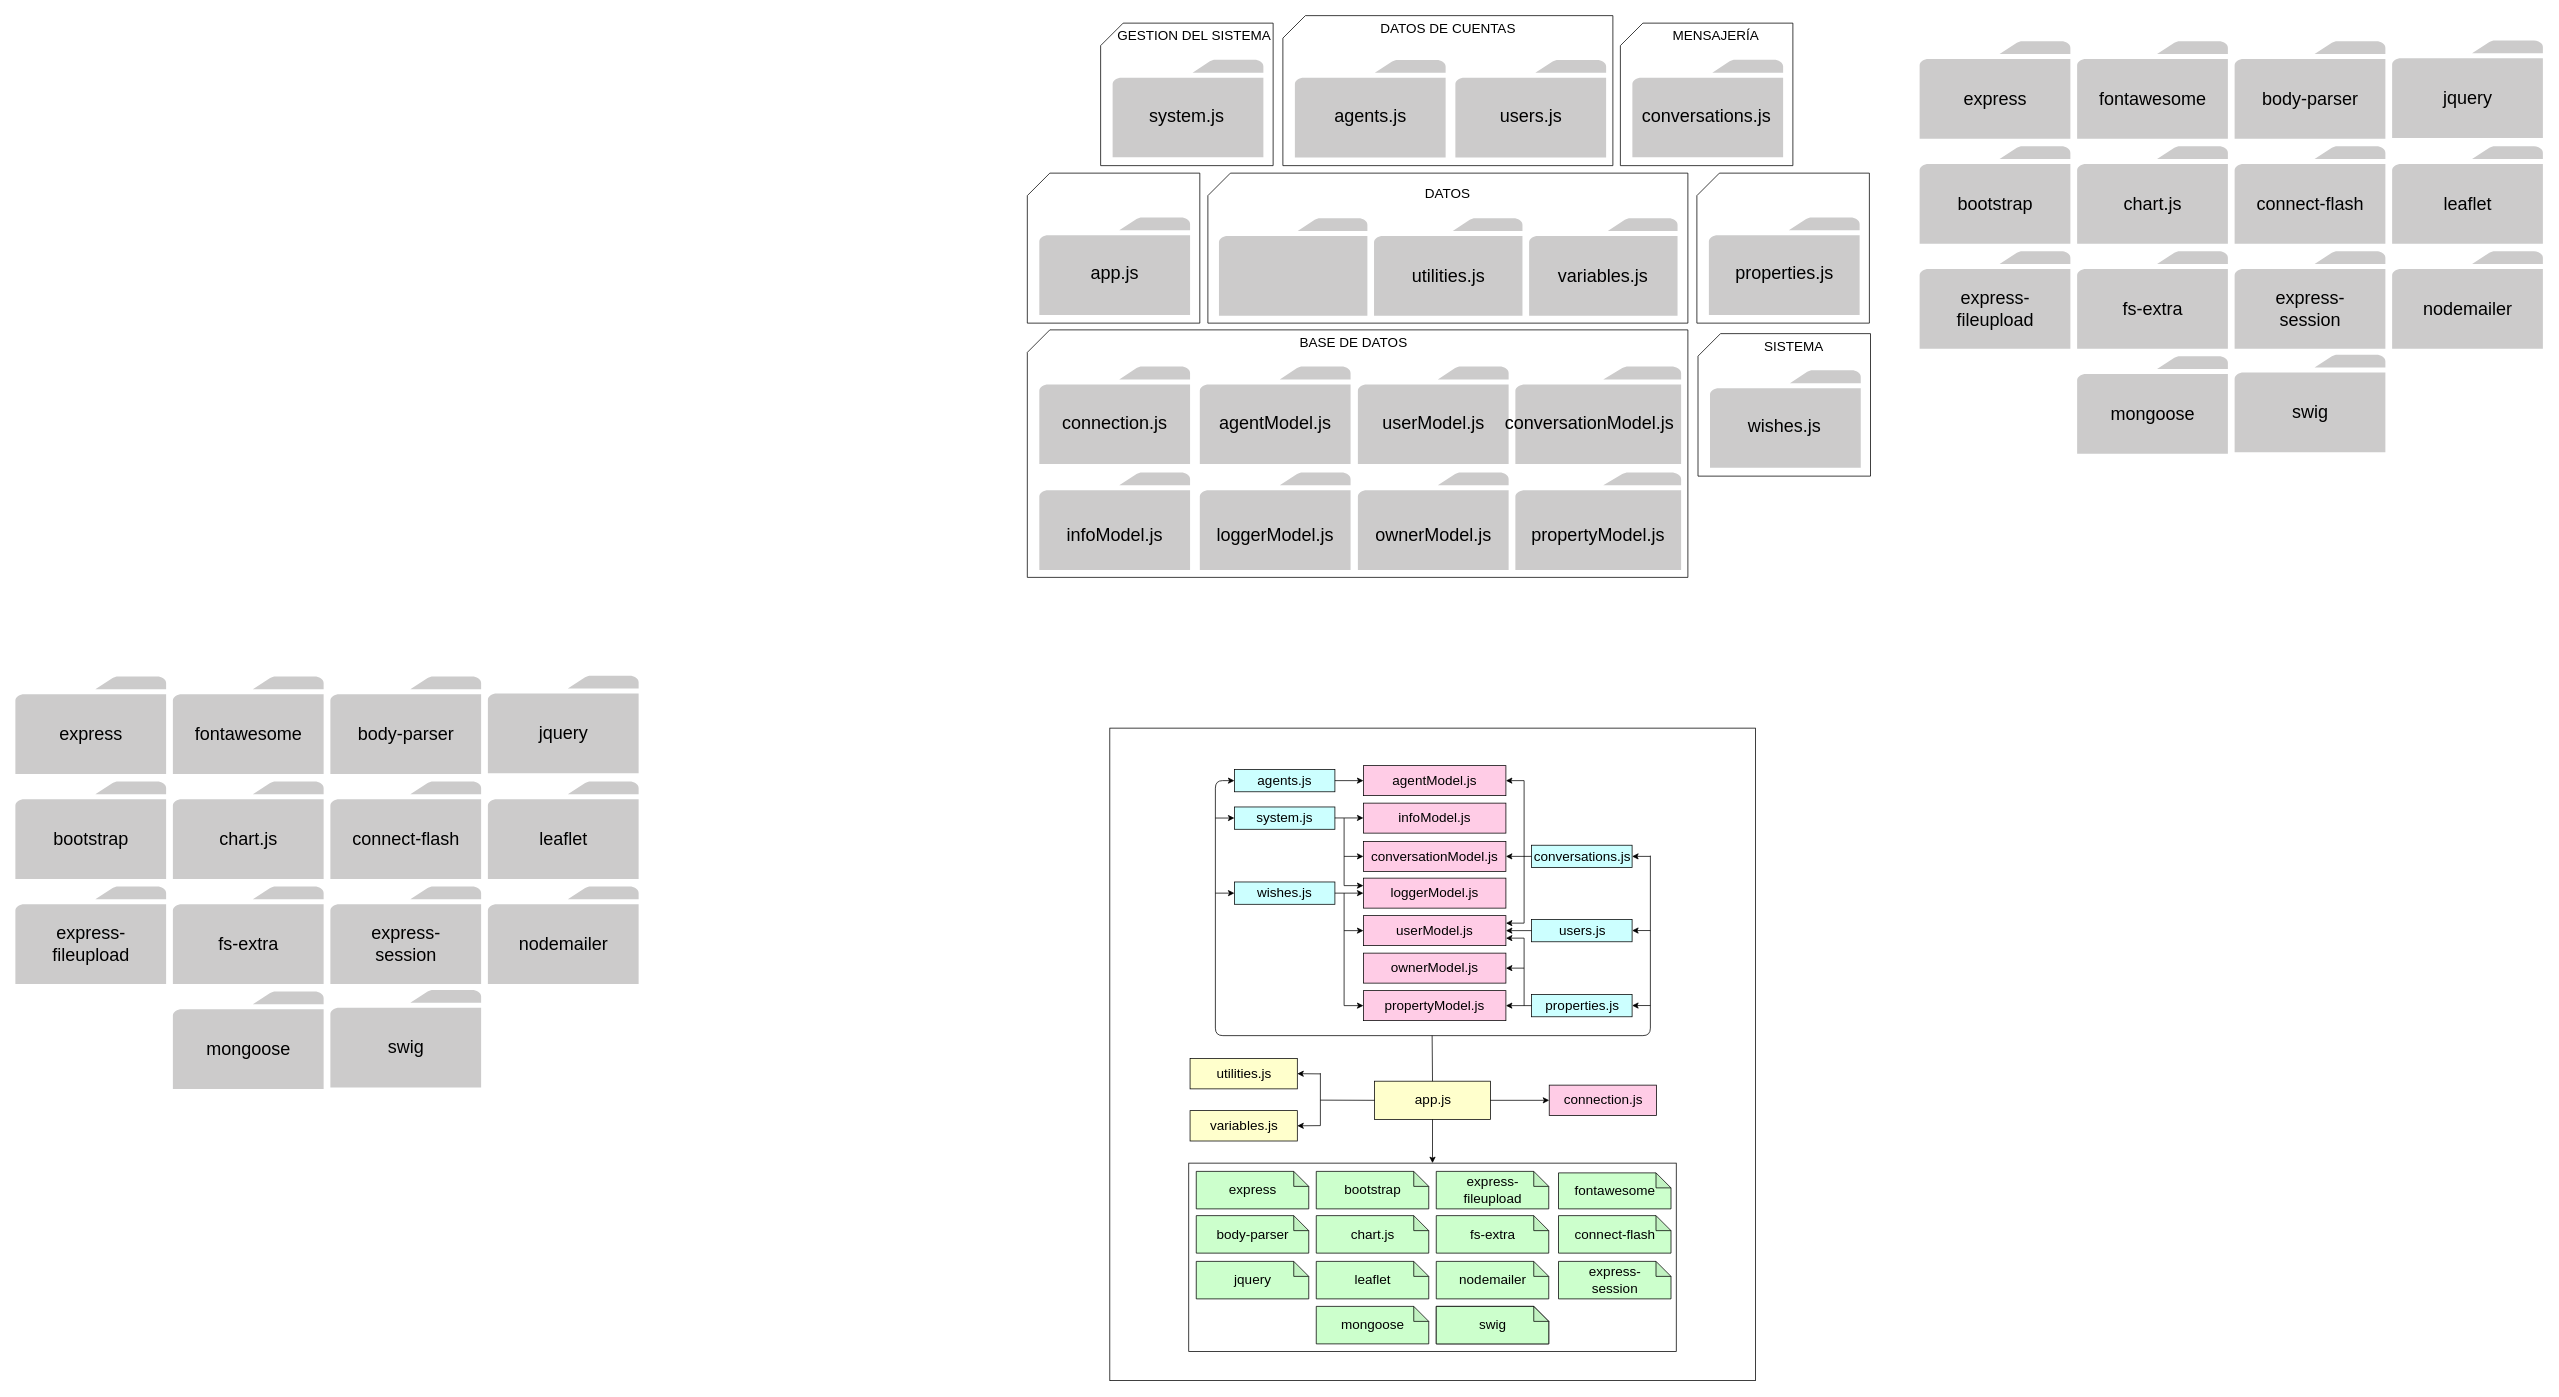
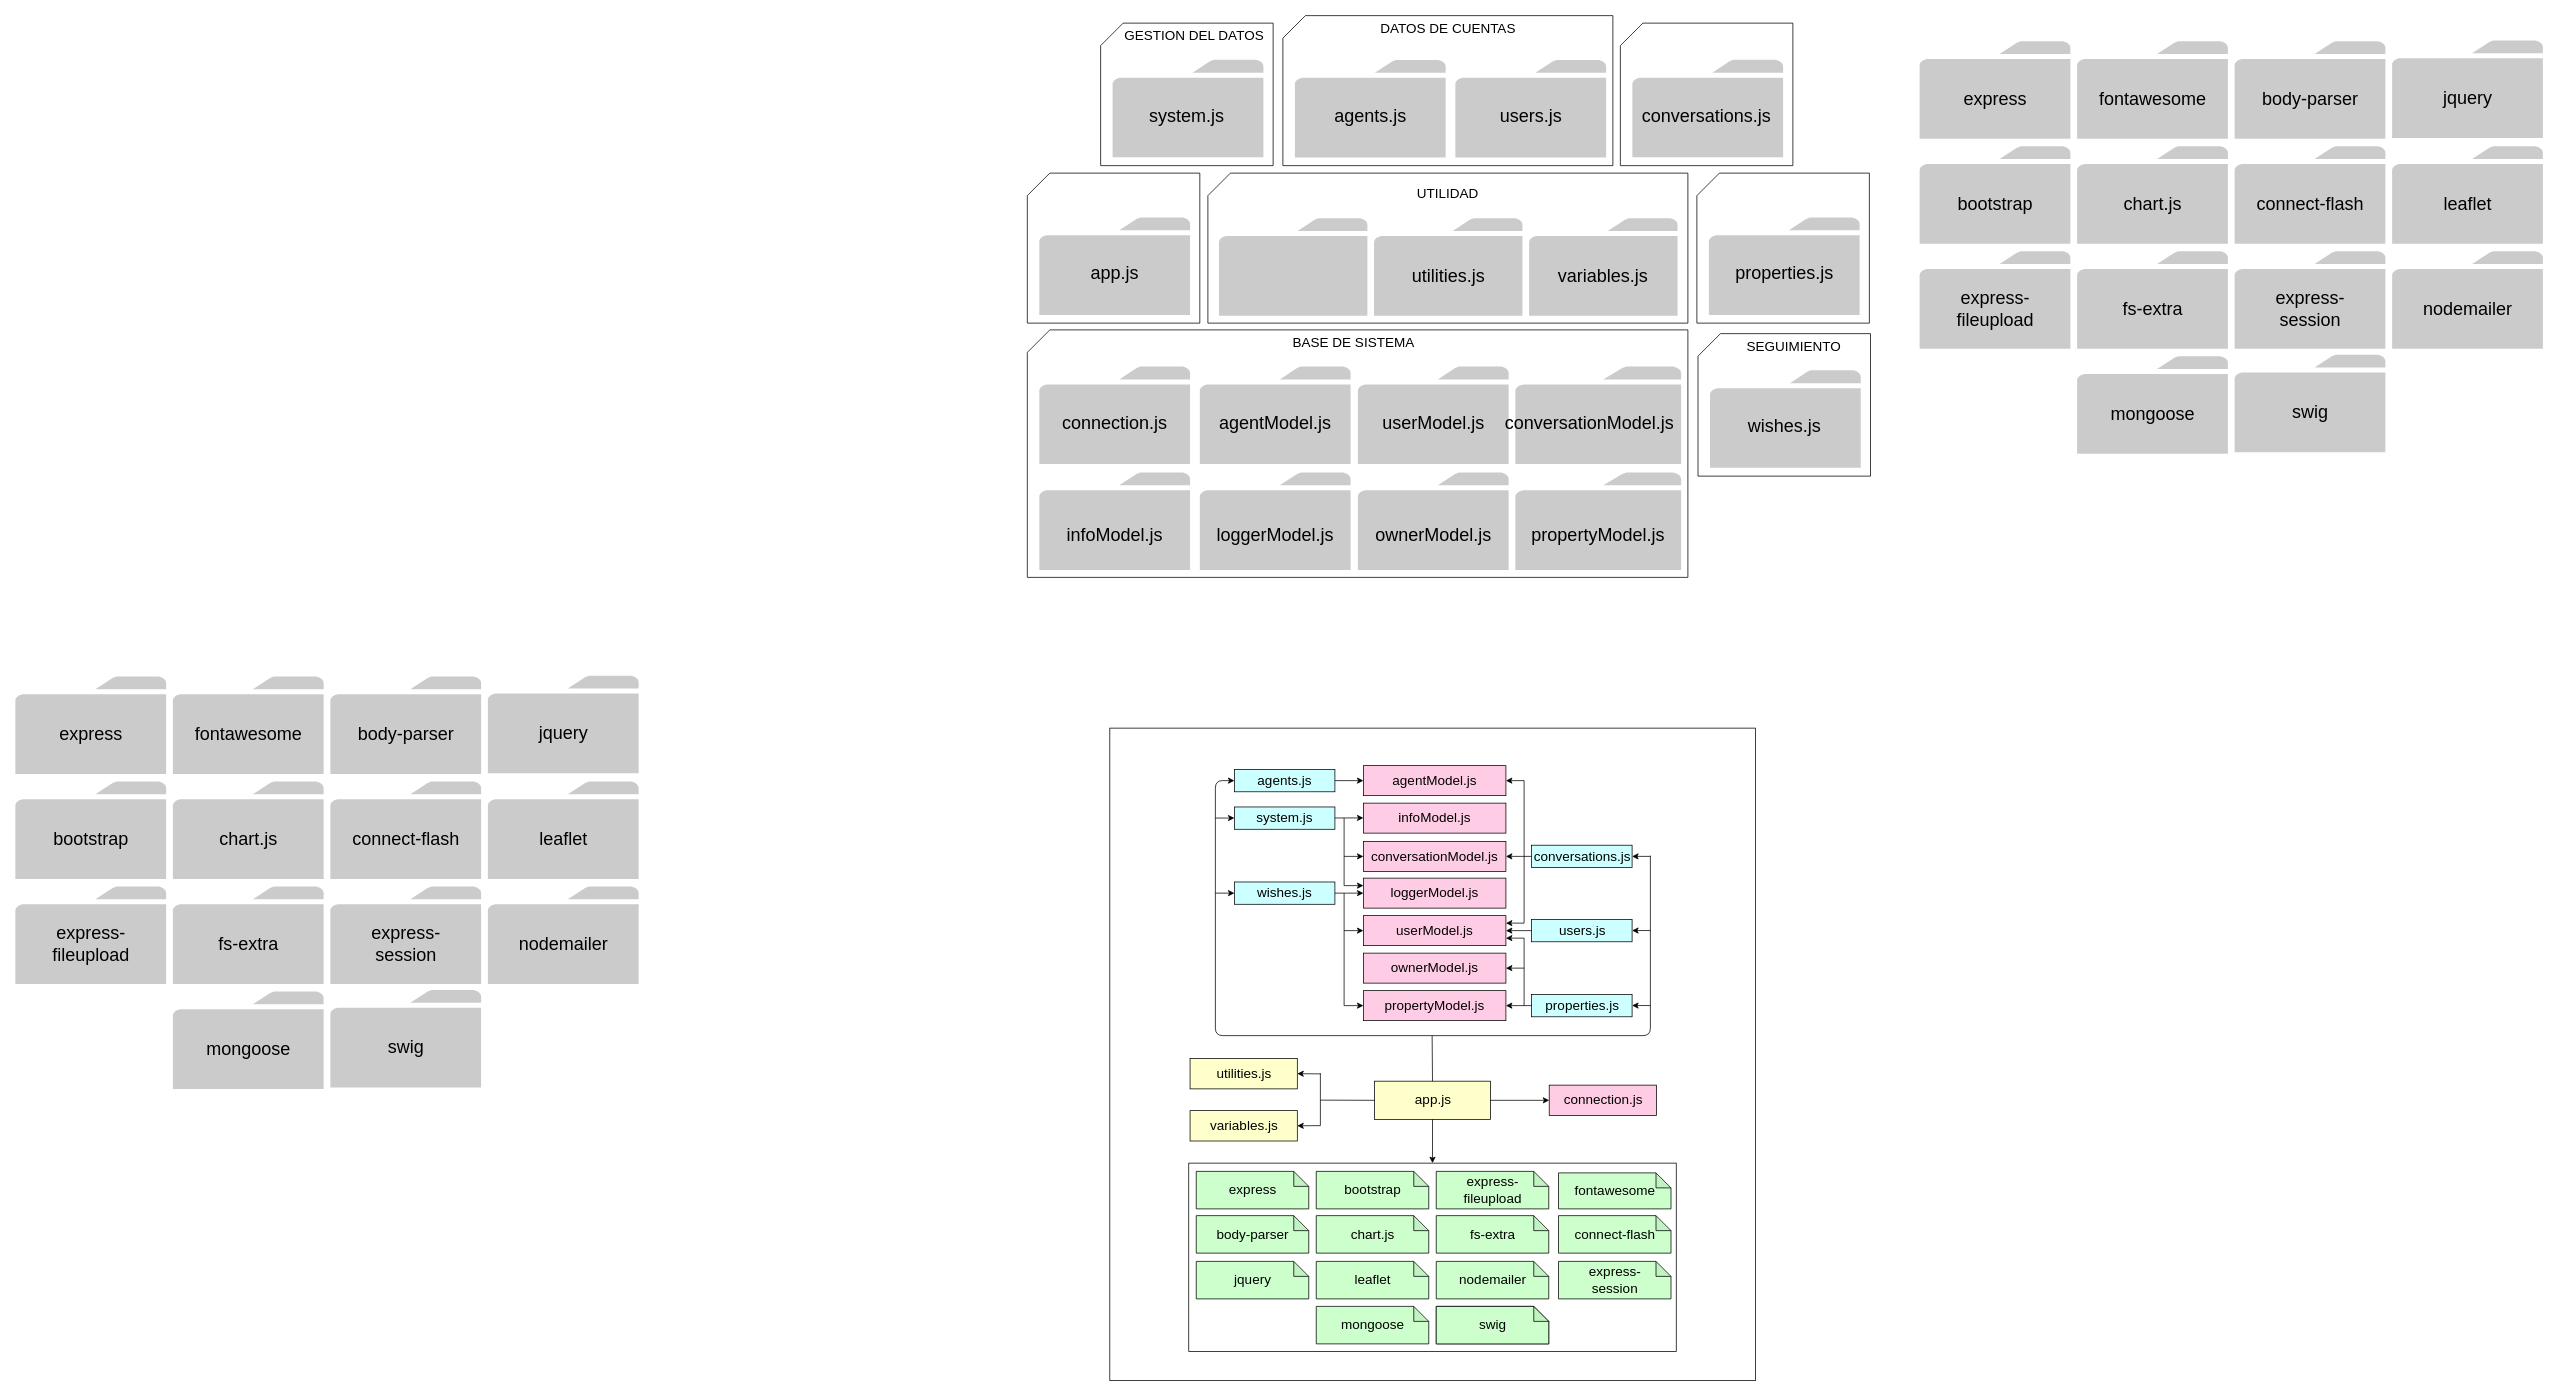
- <mxCell id="59" value="&lt;font style=&quot;font-size: 18px&quot;&gt;MENSAJERÍA&lt;/font&gt;" style="text;html=1;strokeColor=none;fillColor=none;align=center;verticalAlign=middle;whiteSpace=wrap;rounded=0;" parent="57" vertex="1"><mxGeometry x="25" width="205" height="33" as="geometry" /></mxCell>
- <mxCell id="53" value="&lt;font style=&quot;font-size: 18px&quot;&gt;GESTION DEL SISTEMA&lt;/font&gt;" style="text;html=1;strokeColor=none;fillColor=none;align=center;verticalAlign=middle;whiteSpace=wrap;rounded=0;" parent="51" vertex="1"><mxGeometry x="20" width="210" height="33" as="geometry" /></mxCell>
+ <mxCell id="53" value="&lt;font style=&quot;font-size: 18px&quot;&gt;GESTION DEL DATOS&lt;/font&gt;" style="text;html=1;strokeColor=none;fillColor=none;align=center;verticalAlign=middle;whiteSpace=wrap;rounded=0;" parent="51" vertex="1"><mxGeometry x="20" width="210" height="33" as="geometry" /></mxCell>
- <mxCell id="70" value="&lt;font style=&quot;font-size: 18px&quot;&gt;DATOS&lt;/font&gt;" style="text;html=1;strokeColor=none;fillColor=none;align=center;verticalAlign=middle;whiteSpace=wrap;rounded=0;" parent="68" vertex="1"><mxGeometry x="201.846" y="10" width="236.308" height="33" as="geometry" /></mxCell>
+ <mxCell id="70" value="&lt;font style=&quot;font-size: 18px&quot;&gt;UTILIDAD&lt;/font&gt;" style="text;html=1;strokeColor=none;fillColor=none;align=center;verticalAlign=middle;whiteSpace=wrap;rounded=0;" parent="68" vertex="1"><mxGeometry x="201.846" y="10" width="236.308" height="33" as="geometry" /></mxCell>
- <mxCell id="92" value="&lt;font style=&quot;font-size: 18px&quot;&gt;BASE DE DATOS&lt;/font&gt;" style="text;html=1;strokeColor=none;fillColor=none;align=center;verticalAlign=middle;whiteSpace=wrap;rounded=0;" parent="1" vertex="1"><mxGeometry x="1701.75" y="439" width="205" height="33" as="geometry" /></mxCell>
+ <mxCell id="92" value="&lt;font style=&quot;font-size: 18px&quot;&gt;BASE DE SISTEMA&lt;/font&gt;" style="text;html=1;strokeColor=none;fillColor=none;align=center;verticalAlign=middle;whiteSpace=wrap;rounded=0;" parent="1" vertex="1"><mxGeometry x="1701.75" y="439" width="205" height="33" as="geometry" /></mxCell>
- <mxCell id="47" value="&lt;font style=&quot;font-size: 18px&quot;&gt;SISTEMA&lt;/font&gt;" style="text;html=1;strokeColor=none;fillColor=none;align=center;verticalAlign=middle;whiteSpace=wrap;rounded=0;" parent="45" vertex="1"><mxGeometry x="25" width="205" height="33" as="geometry" /></mxCell>
+ <mxCell id="47" value="&lt;font style=&quot;font-size: 18px&quot;&gt;SEGUIMIENTO&lt;/font&gt;" style="text;html=1;strokeColor=none;fillColor=none;align=center;verticalAlign=middle;whiteSpace=wrap;rounded=0;" parent="45" vertex="1"><mxGeometry x="25" width="205" height="33" as="geometry" /></mxCell>
